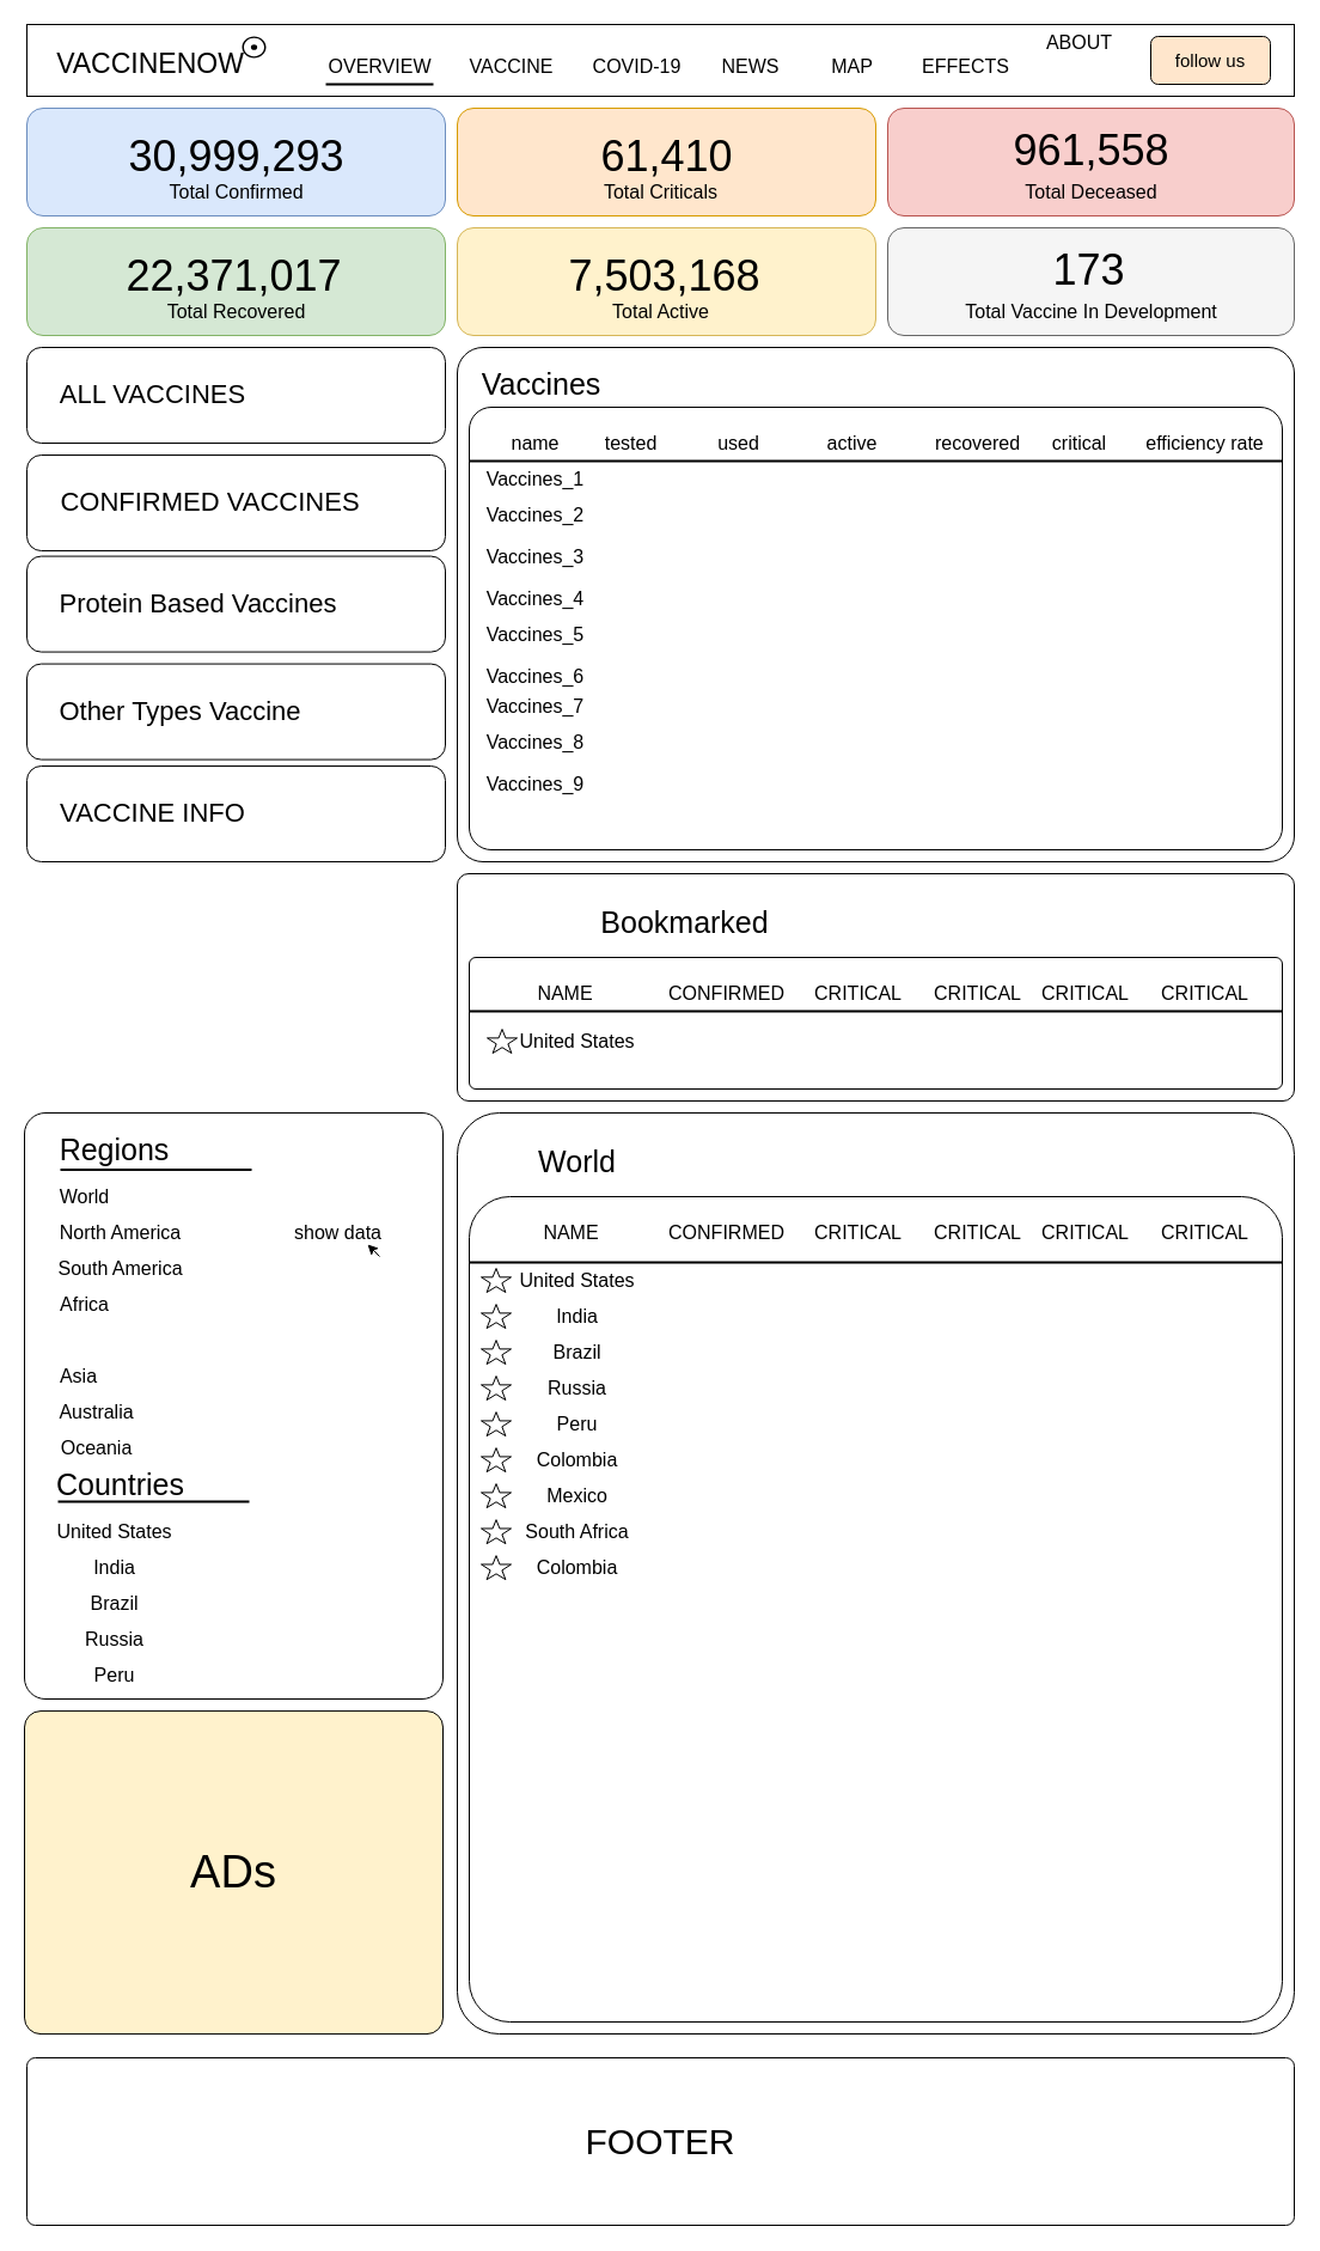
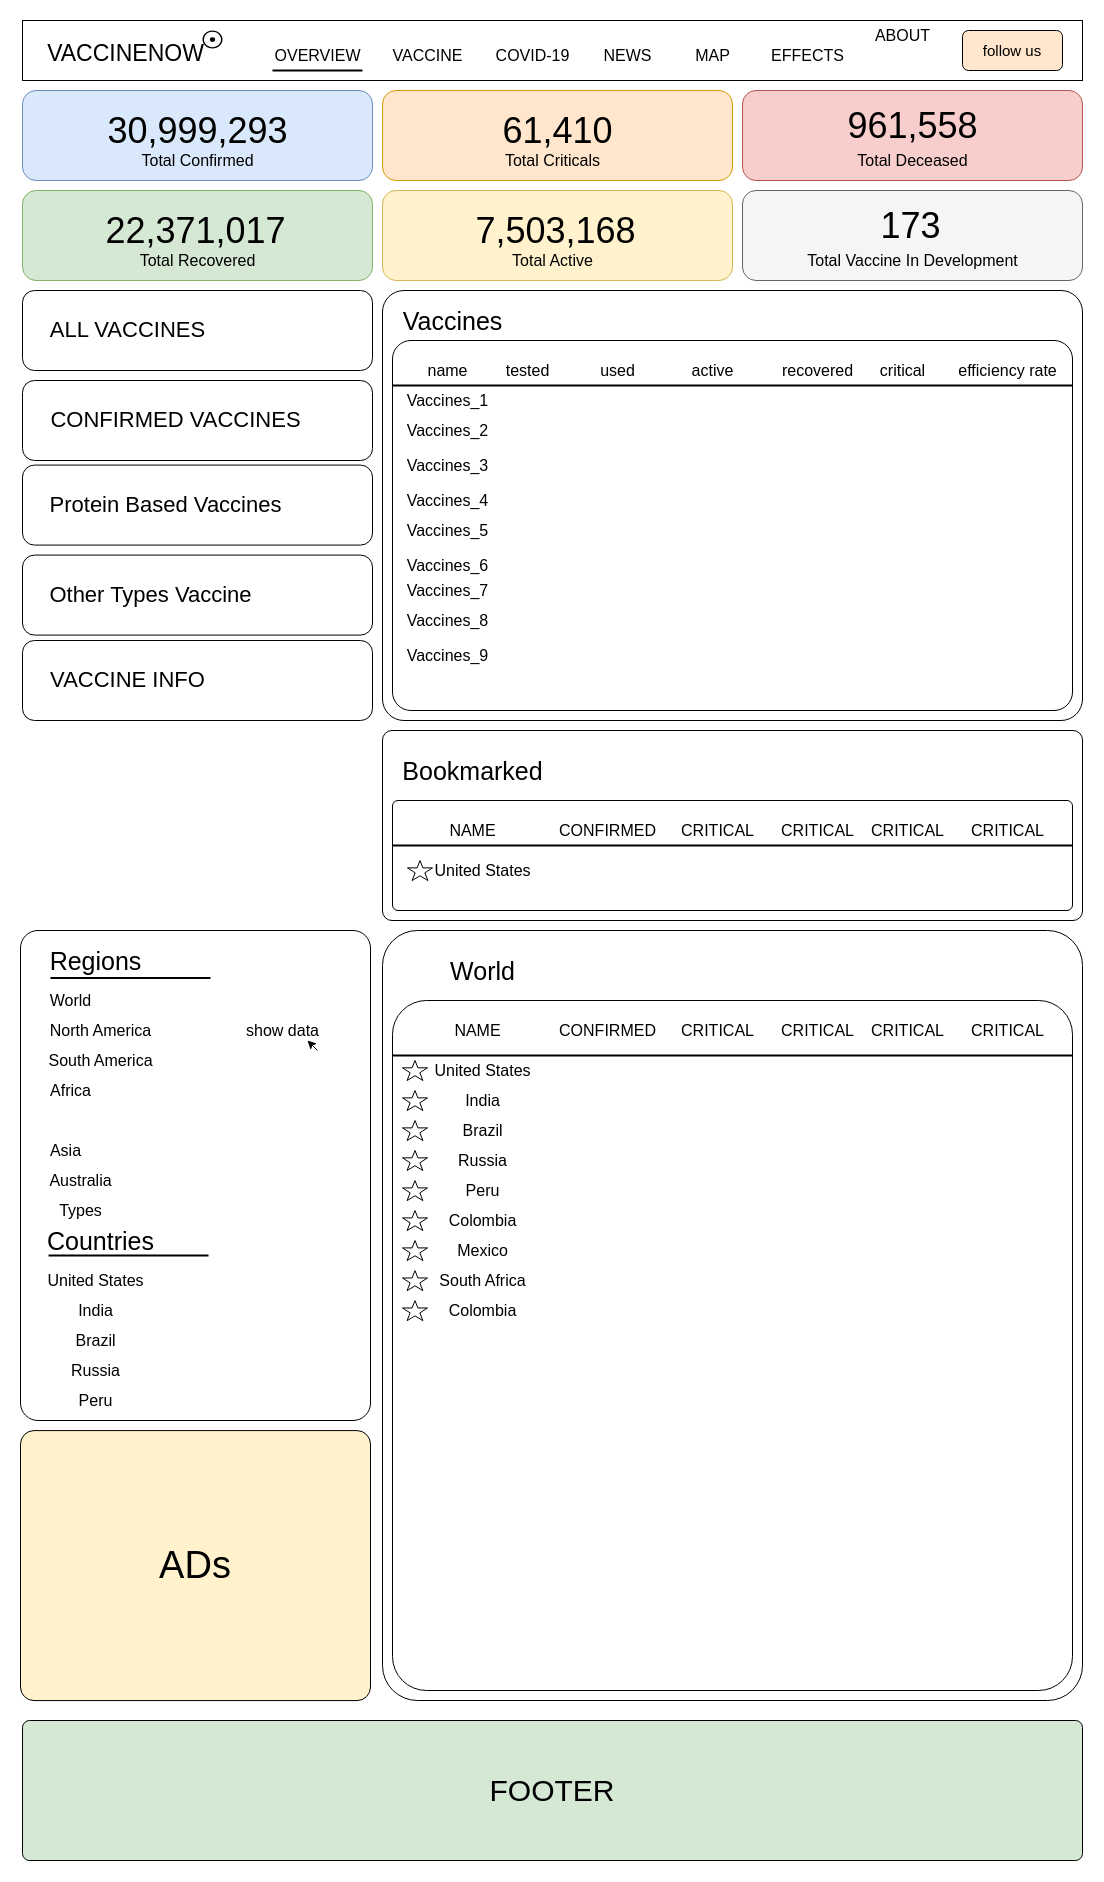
- <mxCell id="71" value="&lt;span style=&quot;font-size: 25px&quot;&gt;Bookmarked&lt;/span&gt;" style="text;html=1;align=center;verticalAlign=middle;resizable=0;points=[];;autosize=1;" parent="1" vertex="1"><mxGeometry x="492" y="760" width="160" height="20" as="geometry" /></mxCell>
+ <mxCell id="71" value="&lt;span style=&quot;font-size: 25px&quot;&gt;Bookmarked&lt;/span&gt;" style="text;html=1;align=center;verticalAlign=middle;resizable=0;points=[];;autosize=1;" parent="1" vertex="1"><mxGeometry x="392" y="760" width="160" height="20" as="geometry" /></mxCell>
- <mxCell id="32" value="&lt;span style=&quot;font-size: 16px&quot;&gt;Oceania&lt;/span&gt;" style="text;html=1;align=center;verticalAlign=middle;resizable=0;points=[];;autosize=1;" parent="1" vertex="1"><mxGeometry x="40" y="1200" width="80" height="20" as="geometry" /></mxCell>
+ <mxCell id="32" value="&lt;span style=&quot;font-size: 16px&quot;&gt;Types&lt;/span&gt;" style="text;html=1;align=center;verticalAlign=middle;resizable=0;points=[];;autosize=1;" parent="1" vertex="1"><mxGeometry x="40" y="1200" width="80" height="20" as="geometry" /></mxCell>
- <mxCell id="122" value="&lt;font style=&quot;font-size: 30px&quot;&gt;FOOTER&lt;/font&gt;" style="rounded=1;whiteSpace=wrap;html=1;strokeColor=#000000;strokeWidth=1;arcSize=5;" parent="1" vertex="1"><mxGeometry x="22" y="1720" width="1060" height="140" as="geometry" /></mxCell>
+ <mxCell id="122" value="&lt;font style=&quot;font-size: 30px&quot;&gt;FOOTER&lt;/font&gt;" style="rounded=1;whiteSpace=wrap;html=1;strokeColor=#000000;strokeWidth=1;arcSize=5;fillColor=#d5e8d4;" parent="1" vertex="1"><mxGeometry x="22" y="1720" width="1060" height="140" as="geometry" /></mxCell>
